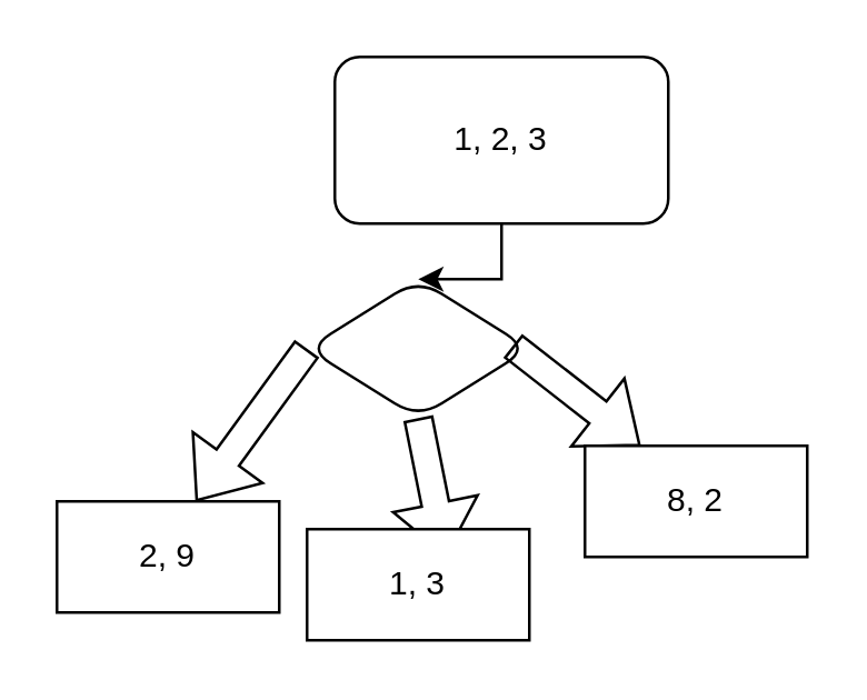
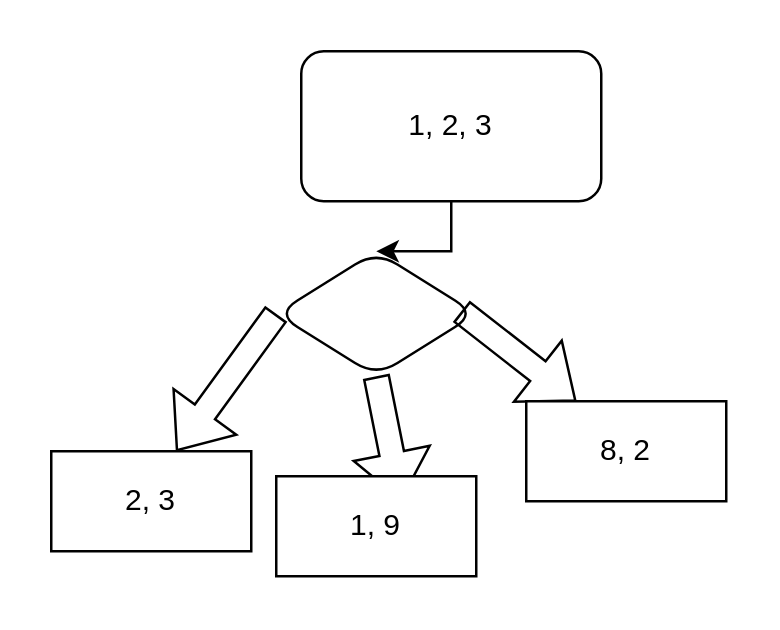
- <mxCell id="8" value="2, 9" style="rounded=0;whiteSpace=wrap;html=1;" vertex="1" parent="1"><mxGeometry x="20" y="180" width="80" height="40" as="geometry" /></mxCell>
+ <mxCell id="8" value="2, 3" style="rounded=0;whiteSpace=wrap;html=1;" vertex="1" parent="1"><mxGeometry x="20" y="180" width="80" height="40" as="geometry" /></mxCell>
- <mxCell id="10" value="1, 3" style="rounded=0;whiteSpace=wrap;html=1;" vertex="1" parent="1"><mxGeometry x="110" y="190" width="80" height="40" as="geometry" /></mxCell>
+ <mxCell id="10" value="1, 9" style="rounded=0;whiteSpace=wrap;html=1;" vertex="1" parent="1"><mxGeometry x="110" y="190" width="80" height="40" as="geometry" /></mxCell>
